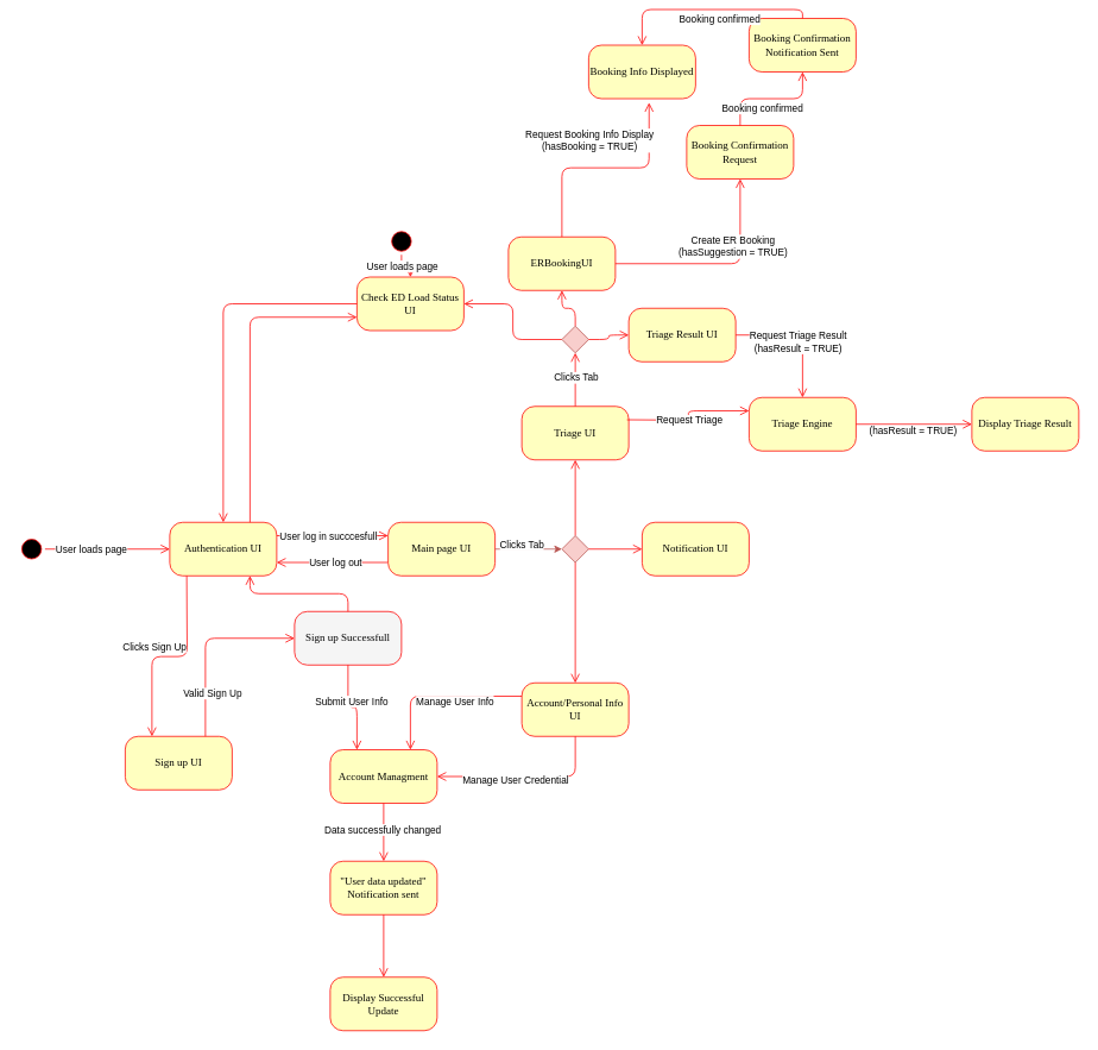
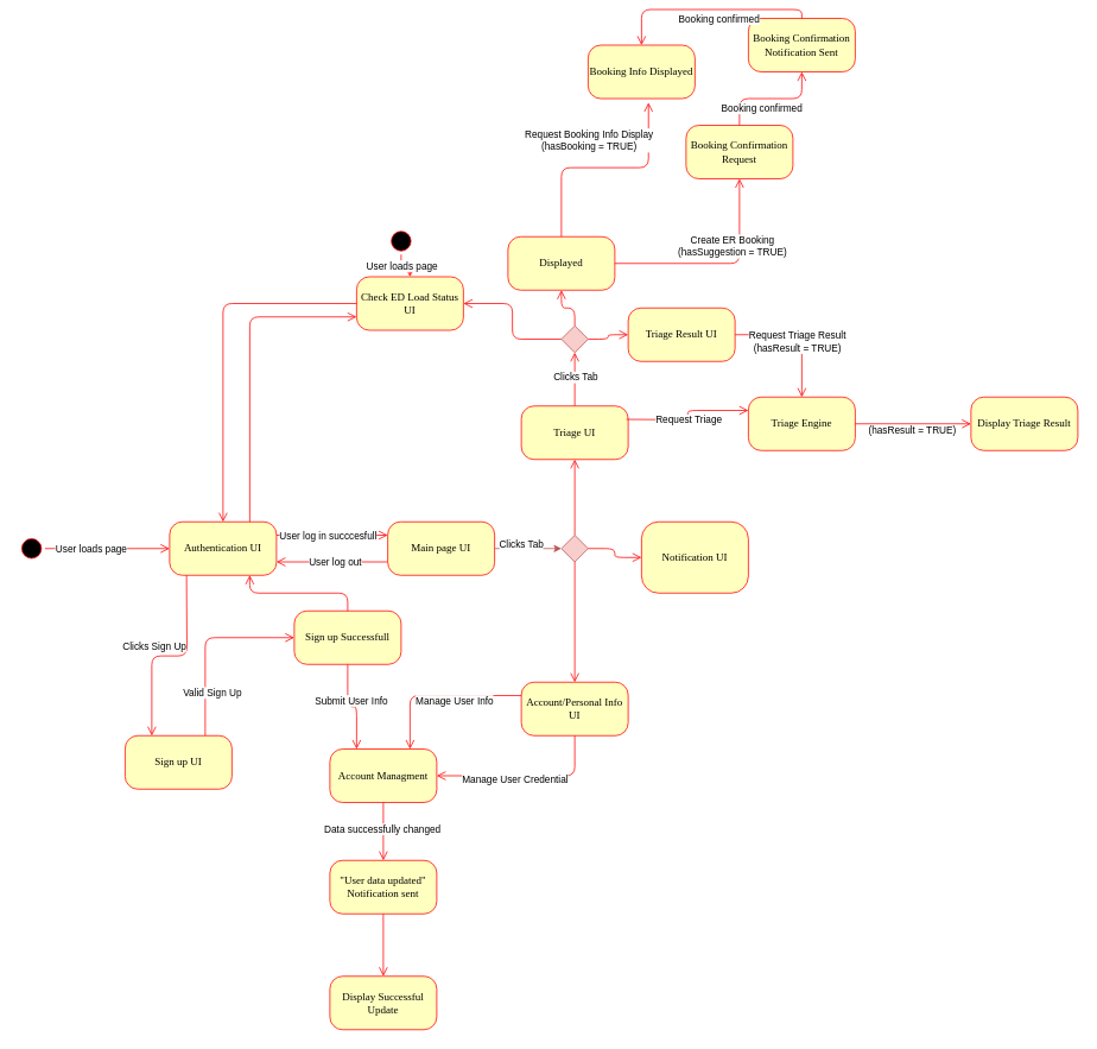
- <mxCell id="16" value="ERBookingUI" style="rounded=1;whiteSpace=wrap;html=1;arcSize=24;fillColor=#ffffc0;strokeColor=#ff0000;shadow=0;comic=0;labelBackgroundColor=none;fontFamily=Verdana;fontSize=12;fontColor=#000000;align=center;" parent="1" vertex="1"><mxGeometry x="570" y="265" width="120" height="60" as="geometry" /></mxCell>
+ <mxCell id="16" value="Displayed" style="rounded=1;whiteSpace=wrap;html=1;arcSize=24;fillColor=#ffffc0;strokeColor=#ff0000;shadow=0;comic=0;labelBackgroundColor=none;fontFamily=Verdana;fontSize=12;fontColor=#000000;align=center;" parent="1" vertex="1"><mxGeometry x="570" y="265" width="120" height="60" as="geometry" /></mxCell>
- <mxCell id="70" value="Notification UI" style="rounded=1;whiteSpace=wrap;html=1;arcSize=24;fillColor=#ffffc0;strokeColor=#ff0000;shadow=0;comic=0;labelBackgroundColor=none;fontFamily=Verdana;fontSize=12;fontColor=#000000;align=center;" vertex="1" parent="1"><mxGeometry x="720" y="585" width="120" height="60" as="geometry" /></mxCell>
+ <mxCell id="70" value="Notification UI" style="rounded=1;whiteSpace=wrap;html=1;arcSize=24;fillColor=#ffffc0;strokeColor=#ff0000;shadow=0;comic=0;labelBackgroundColor=none;fontFamily=Verdana;fontSize=12;fontColor=#000000;align=center;" vertex="1" parent="1"><mxGeometry x="720" y="585" width="120" height="80" as="geometry" /></mxCell>
- <mxCell id="57" value="Sign up Successfull" style="rounded=1;whiteSpace=wrap;html=1;arcSize=24;fillColor=#f5f5f5;strokeColor=#ff0000;shadow=0;comic=0;labelBackgroundColor=none;fontFamily=Verdana;fontSize=12;fontColor=#000000;align=center;" vertex="1" parent="1"><mxGeometry x="330" y="685" width="120" height="60" as="geometry" /></mxCell>
+ <mxCell id="57" value="Sign up Successfull" style="rounded=1;whiteSpace=wrap;html=1;arcSize=24;fillColor=#ffffc0;strokeColor=#ff0000;shadow=0;comic=0;labelBackgroundColor=none;fontFamily=Verdana;fontSize=12;fontColor=#000000;align=center;" vertex="1" parent="1"><mxGeometry x="330" y="685" width="120" height="60" as="geometry" /></mxCell>
